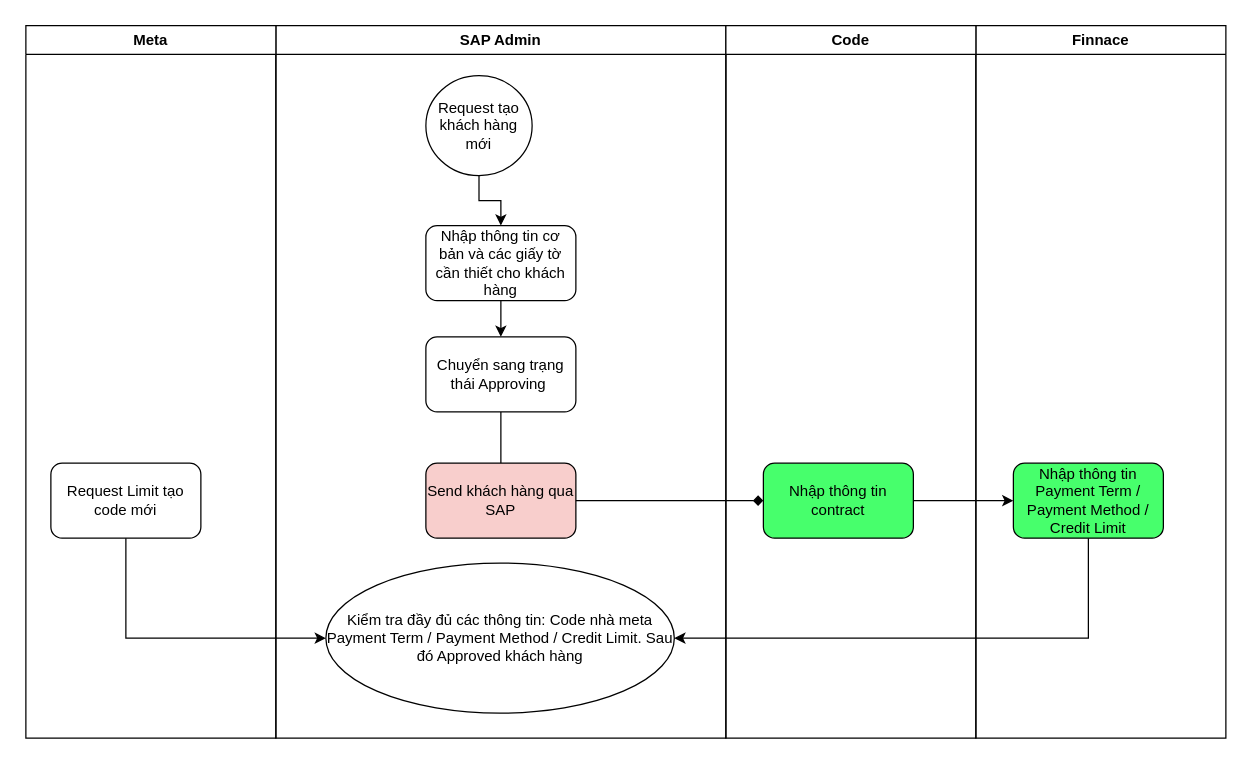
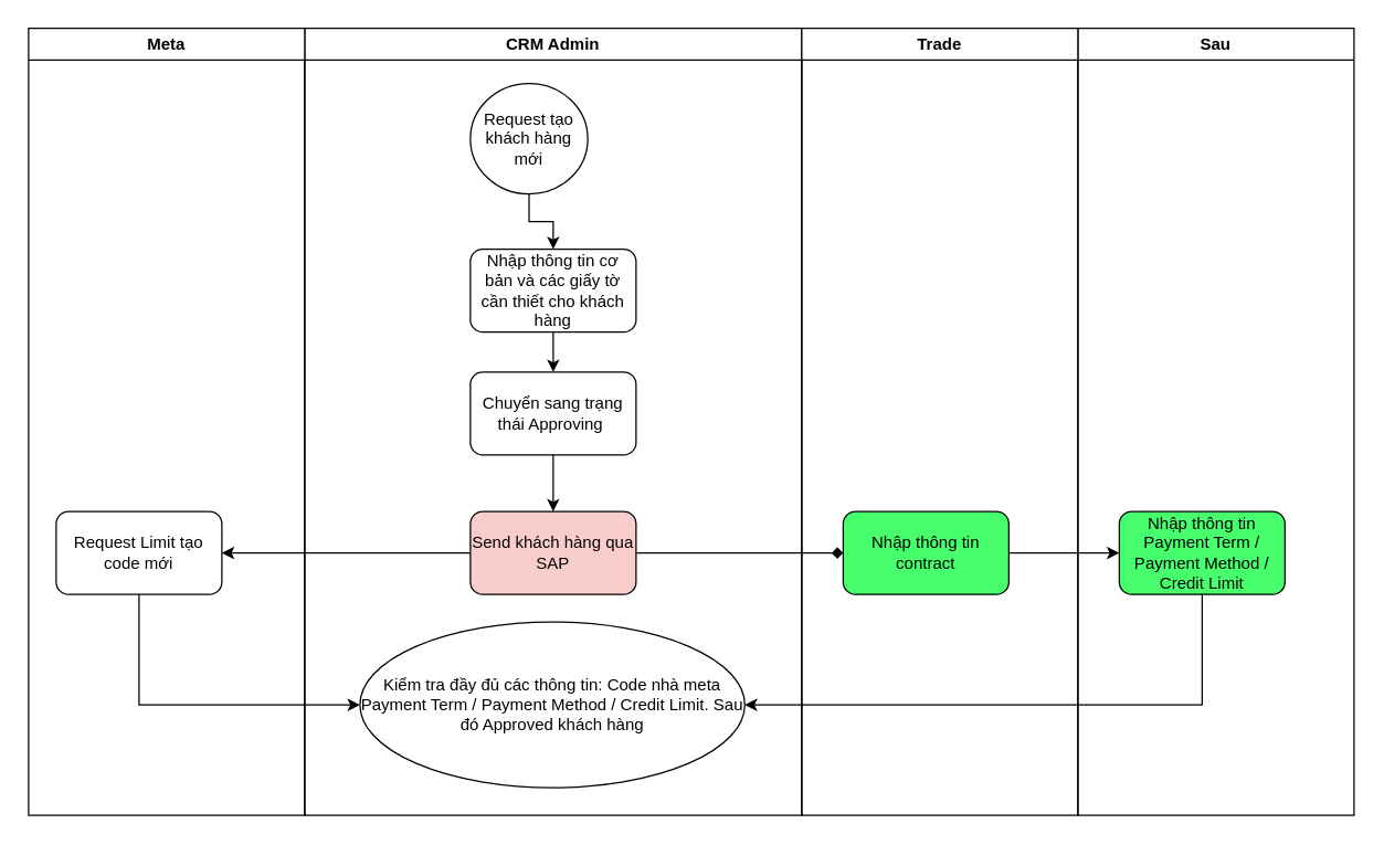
- <mxCell id="2" value="SAP Admin" style="swimlane;whiteSpace=wrap;html=1;" vertex="1" parent="1"><mxGeometry x="220" y="20" width="360" height="570" as="geometry" /></mxCell>
+ <mxCell id="2" value="CRM Admin" style="swimlane;whiteSpace=wrap;html=1;" vertex="1" parent="1"><mxGeometry x="220" y="20" width="360" height="570" as="geometry" /></mxCell>
- <mxCell id="17" value="Code" style="swimlane;whiteSpace=wrap;html=1;" vertex="1" parent="1"><mxGeometry x="580" y="20" width="200" height="570" as="geometry" /></mxCell>
+ <mxCell id="17" value="Trade" style="swimlane;whiteSpace=wrap;html=1;" vertex="1" parent="1"><mxGeometry x="580" y="20" width="200" height="570" as="geometry" /></mxCell>
- <mxCell id="11" value="Finnace" style="swimlane;whiteSpace=wrap;html=1;startSize=23;" vertex="1" parent="1"><mxGeometry x="780" y="20" width="200" height="570" as="geometry" /></mxCell>
+ <mxCell id="11" value="Sau" style="swimlane;whiteSpace=wrap;html=1;startSize=23;" vertex="1" parent="1"><mxGeometry x="780" y="20" width="200" height="570" as="geometry" /></mxCell>
- <mxCell id="5" style="edgeStyle=orthogonalEdgeStyle;rounded=0;orthogonalLoop=1;jettySize=auto;html=1;exitX=0.5;exitY=1;exitDx=0;exitDy=0;entryX=0.5;entryY=0;entryDx=0;entryDy=0;endArrow=none;" edge="1" parent="2" source="6" target="9"><mxGeometry relative="1" as="geometry" /></mxCell>
+ <mxCell id="5" style="edgeStyle=orthogonalEdgeStyle;rounded=0;orthogonalLoop=1;jettySize=auto;html=1;exitX=0.5;exitY=1;exitDx=0;exitDy=0;entryX=0.5;entryY=0;entryDx=0;entryDy=0;" edge="1" parent="2" source="6" target="9"><mxGeometry relative="1" as="geometry" /></mxCell>
+ <mxCell id="22" style="edgeStyle=orthogonalEdgeStyle;rounded=0;orthogonalLoop=1;jettySize=auto;html=1;exitX=0;exitY=0.5;exitDx=0;exitDy=0;entryX=1;entryY=0.5;entryDx=0;entryDy=0;" edge="1" parent="1" source="9" target="14"><mxGeometry relative="1" as="geometry" /></mxCell>
